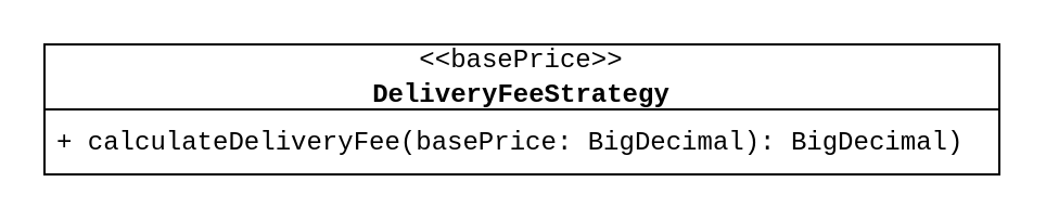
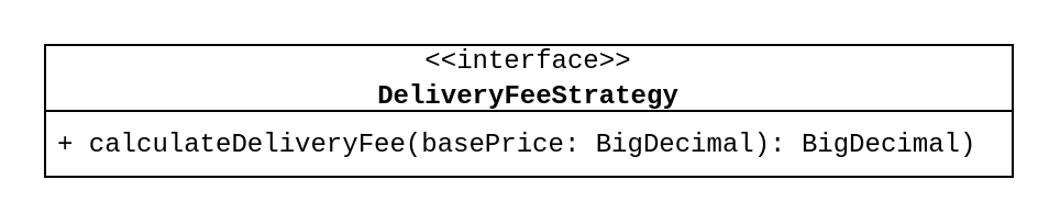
- <mxCell id="2" value="&lt;font face=&quot;Courier New&quot;&gt;&amp;lt;&amp;lt;basePrice&amp;gt;&amp;gt;&lt;br style=&quot;border-color: var(--border-color);&quot;&gt;&lt;b style=&quot;border-color: var(--border-color);&quot;&gt;DeliveryFeeStrategy&lt;/b&gt;&lt;/font&gt;" style="swimlane;fontStyle=0;childLayout=stackLayout;horizontal=1;startSize=30;horizontalStack=0;resizeParent=1;resizeParentMax=0;resizeLast=0;collapsible=1;marginBottom=0;whiteSpace=wrap;html=1;" vertex="1" parent="1"><mxGeometry x="20" y="20" width="440" height="60" as="geometry" /></mxCell>
+ <mxCell id="2" value="&lt;font face=&quot;Courier New&quot;&gt;&amp;lt;&amp;lt;interface&amp;gt;&amp;gt;&lt;br style=&quot;border-color: var(--border-color);&quot;&gt;&lt;b style=&quot;border-color: var(--border-color);&quot;&gt;DeliveryFeeStrategy&lt;/b&gt;&lt;/font&gt;" style="swimlane;fontStyle=0;childLayout=stackLayout;horizontal=1;startSize=30;horizontalStack=0;resizeParent=1;resizeParentMax=0;resizeLast=0;collapsible=1;marginBottom=0;whiteSpace=wrap;html=1;" vertex="1" parent="1"><mxGeometry x="20" y="20" width="440" height="60" as="geometry" /></mxCell>
